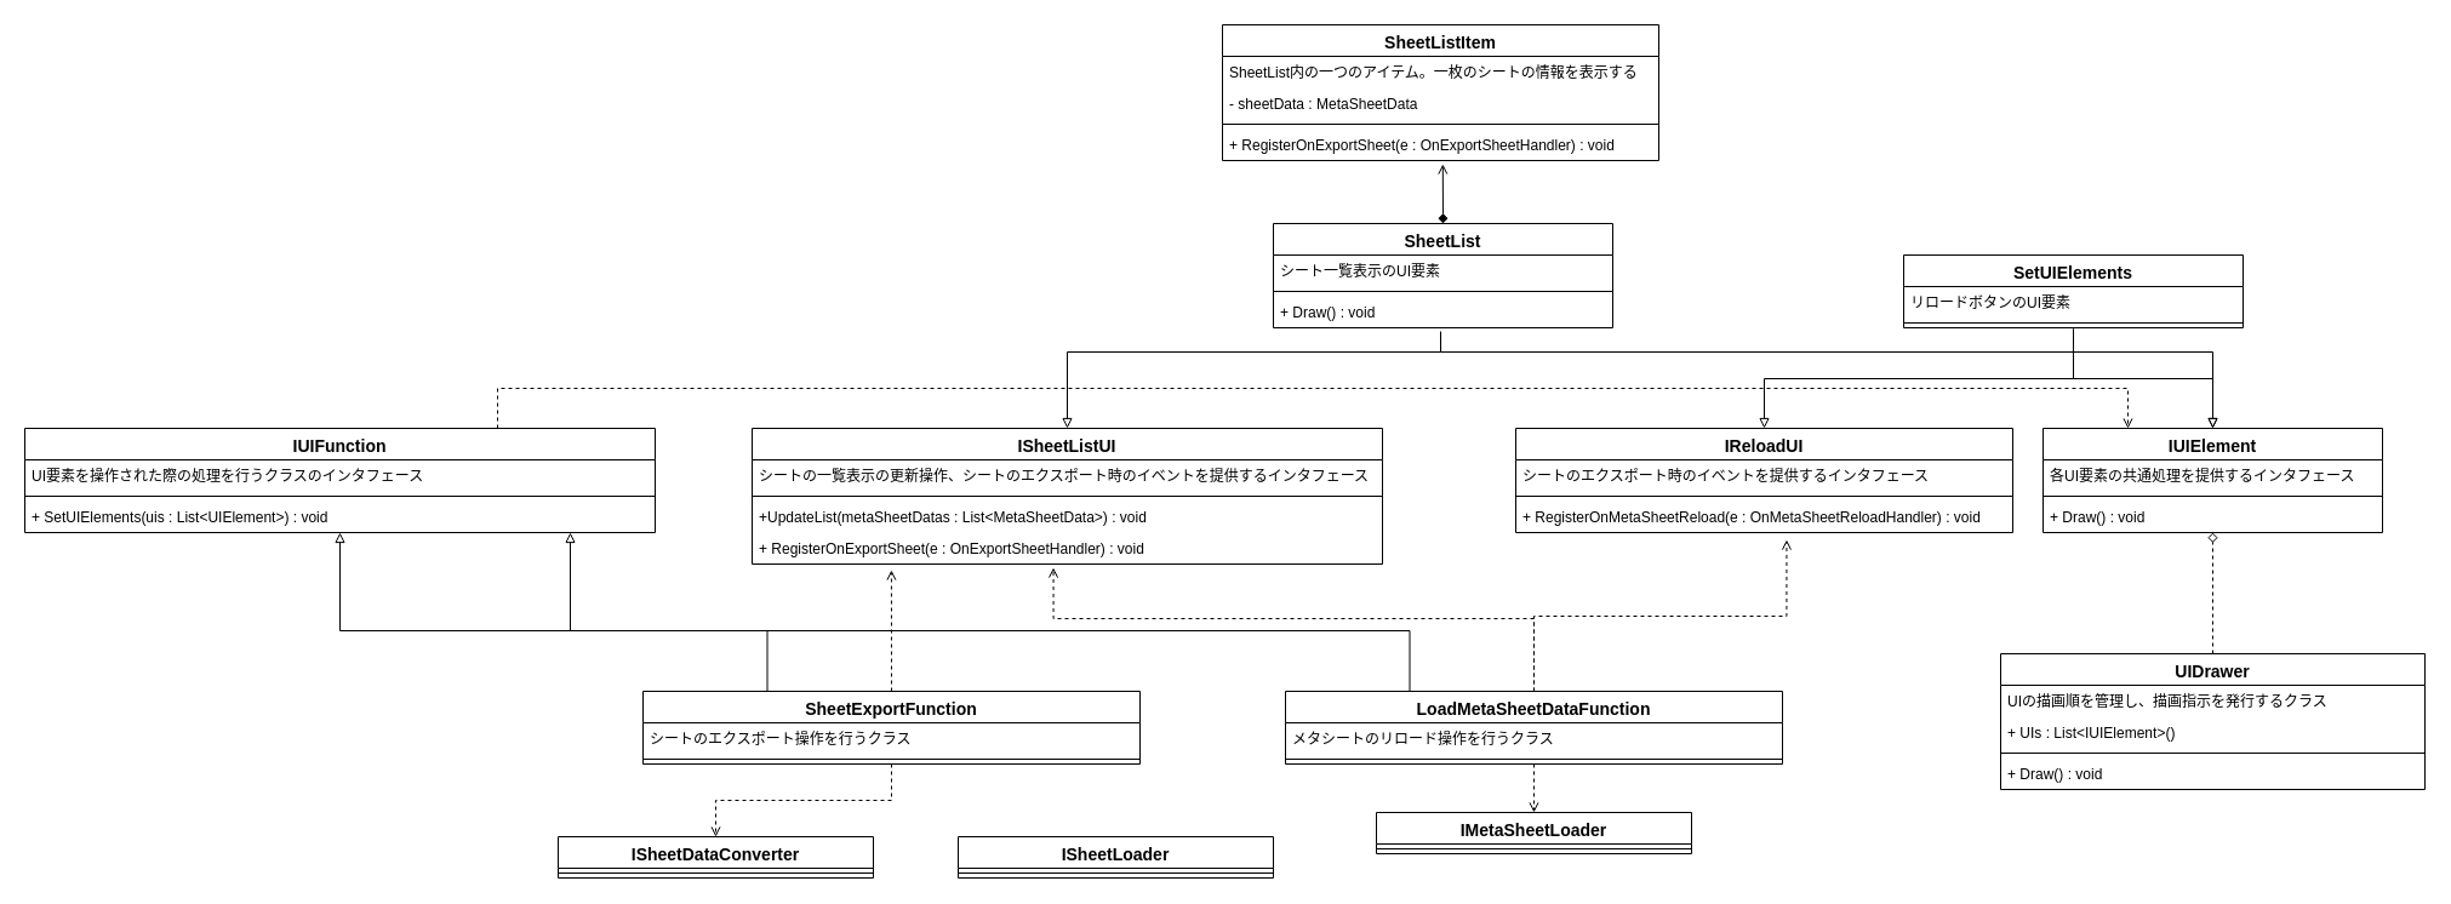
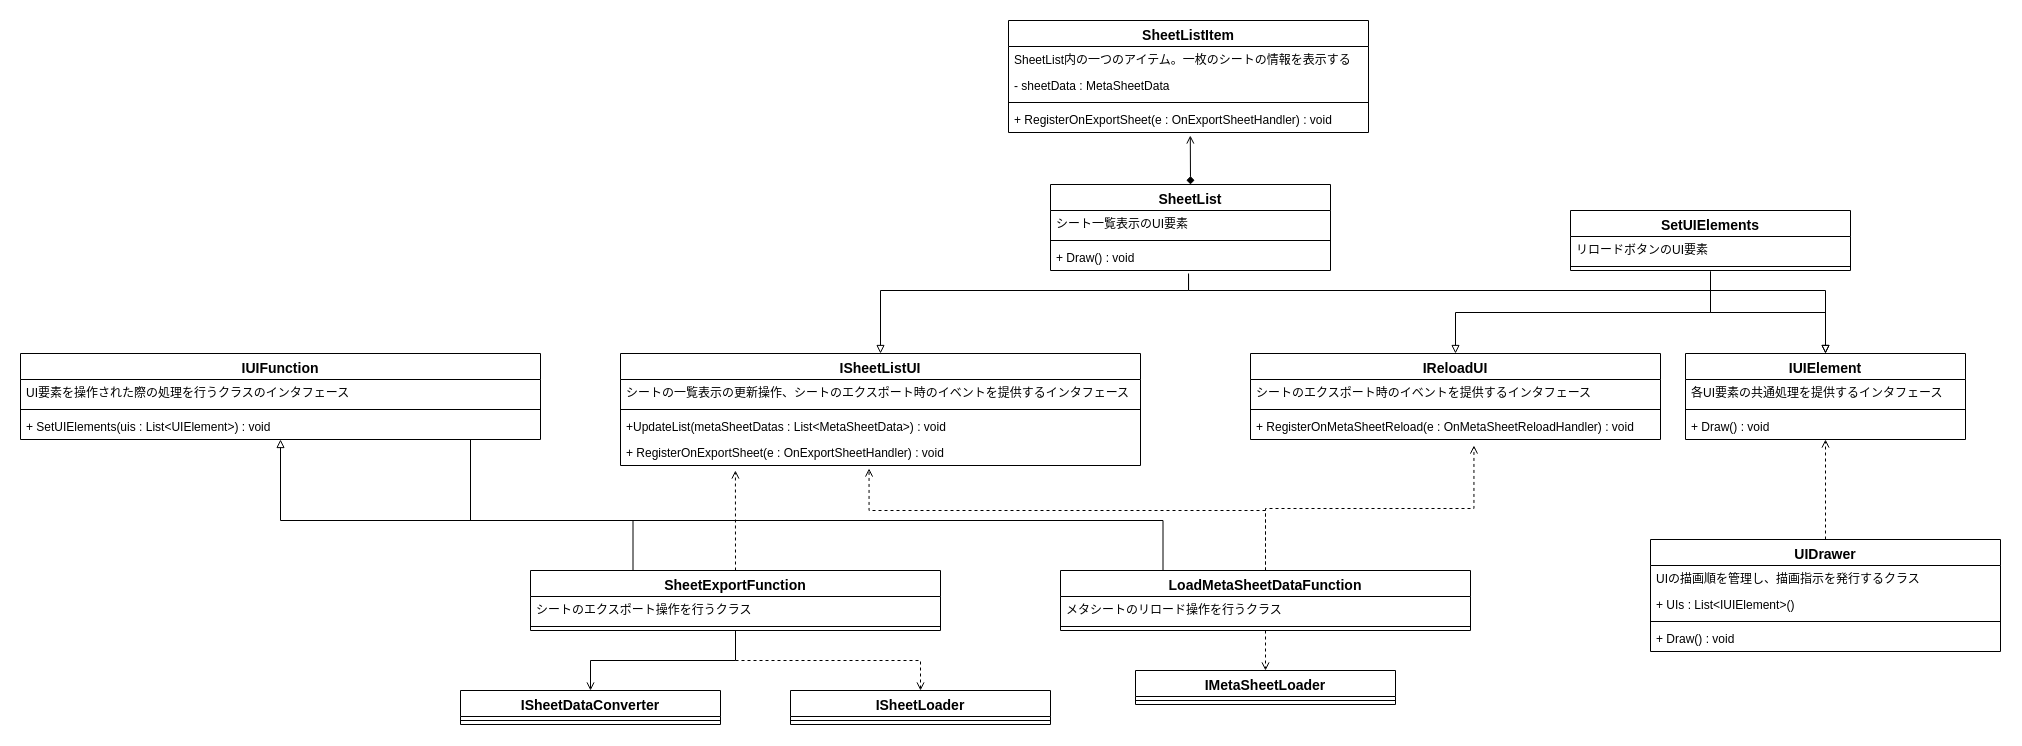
- <mxCell id="62" value="" style="endArrow=open;html=1;rounded=0;fontSize=23;exitX=0.75;exitY=0;exitDx=0;exitDy=0;dashed=1;endFill=0;entryX=0.25;entryY=0;entryDx=0;entryDy=0;" edge="1" parent="1" source="50" target="7"><mxGeometry width="50" height="50" relative="1" as="geometry"><mxPoint x="1835" y="549" as="sourcePoint" /><mxPoint x="1835" y="449" as="targetPoint" /><Array as="points"><mxPoint x="410" y="320" /><mxPoint x="1755" y="320" /></Array></mxGeometry></mxCell>
- <mxCell id="11" value="" style="endArrow=diamond;html=1;rounded=0;fontSize=23;exitX=0.5;exitY=0;exitDx=0;exitDy=0;dashed=1;endFill=0;" parent="1" source="2" target="7" edge="1"><mxGeometry width="50" height="50" relative="1" as="geometry"><mxPoint x="1745" y="503" as="sourcePoint" /><mxPoint x="1825" y="463" as="targetPoint" /></mxGeometry></mxCell>
+ <mxCell id="11" value="" style="endArrow=open;html=1;rounded=0;fontSize=23;exitX=0.5;exitY=0;exitDx=0;exitDy=0;dashed=1;endFill=0;" parent="1" source="2" target="7" edge="1"><mxGeometry width="50" height="50" relative="1" as="geometry"><mxPoint x="1745" y="503" as="sourcePoint" /><mxPoint x="1825" y="463" as="targetPoint" /></mxGeometry></mxCell>
- <mxCell id="54" value="" style="endArrow=block;html=1;rounded=0;fontSize=23;endFill=0;exitX=0.25;exitY=0;exitDx=0;exitDy=0;edgeStyle=elbowEdgeStyle;elbow=vertical;" edge="1" parent="1" source="37" target="50"><mxGeometry width="50" height="50" relative="1" as="geometry"><mxPoint x="1198.04" y="282.99" as="sourcePoint" /><mxPoint x="280" y="510" as="targetPoint" /><Array as="points"><mxPoint x="470" y="520" /></Array></mxGeometry></mxCell>
+ <mxCell id="54" value="" style="endArrow=none;html=1;rounded=0;fontSize=23;endFill=0;exitX=0.25;exitY=0;exitDx=0;exitDy=0;edgeStyle=elbowEdgeStyle;elbow=vertical;" edge="1" parent="1" source="37" target="50"><mxGeometry width="50" height="50" relative="1" as="geometry"><mxPoint x="1198.04" y="282.99" as="sourcePoint" /><mxPoint x="280" y="510" as="targetPoint" /><Array as="points"><mxPoint x="470" y="520" /></Array></mxGeometry></mxCell>
- <mxCell id="48" value="" style="endArrow=open;html=1;rounded=0;fontSize=23;exitX=0.5;exitY=1;exitDx=0;exitDy=0;dashed=1;endFill=0;elbow=vertical;entryX=0.5;entryY=0;entryDx=0;entryDy=0;edgeStyle=elbowEdgeStyle;" parent="1" source="37" target="46" edge="1"><mxGeometry width="50" height="50" relative="1" as="geometry"><mxPoint x="745" y="580" as="sourcePoint" /><mxPoint x="744.92" y="479.992" as="targetPoint" /></mxGeometry></mxCell>
+ <mxCell id="48" value="" style="endArrow=open;html=1;rounded=0;fontSize=23;exitX=0.5;exitY=1;exitDx=0;exitDy=0;dashed=0;endFill=0;elbow=vertical;entryX=0.5;entryY=0;entryDx=0;entryDy=0;edgeStyle=elbowEdgeStyle;" parent="1" source="37" target="46" edge="1"><mxGeometry width="50" height="50" relative="1" as="geometry"><mxPoint x="745" y="580" as="sourcePoint" /><mxPoint x="744.92" y="479.992" as="targetPoint" /></mxGeometry></mxCell>
+ <mxCell id="49" value="" style="endArrow=open;html=1;rounded=0;fontSize=23;exitX=0.5;exitY=1;exitDx=0;exitDy=0;dashed=1;endFill=0;elbow=vertical;entryX=0.5;entryY=0;entryDx=0;entryDy=0;edgeStyle=elbowEdgeStyle;" parent="1" source="37" target="44" edge="1"><mxGeometry width="50" height="50" relative="1" as="geometry"><mxPoint x="745" y="640" as="sourcePoint" /><mxPoint x="600" y="700" as="targetPoint" /></mxGeometry></mxCell>
